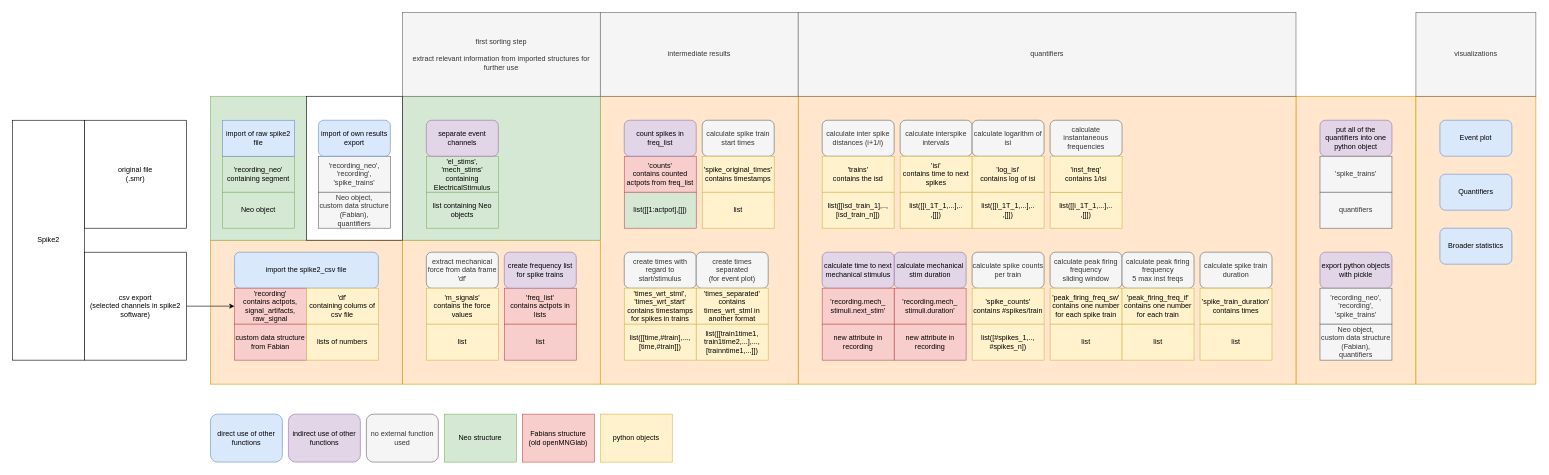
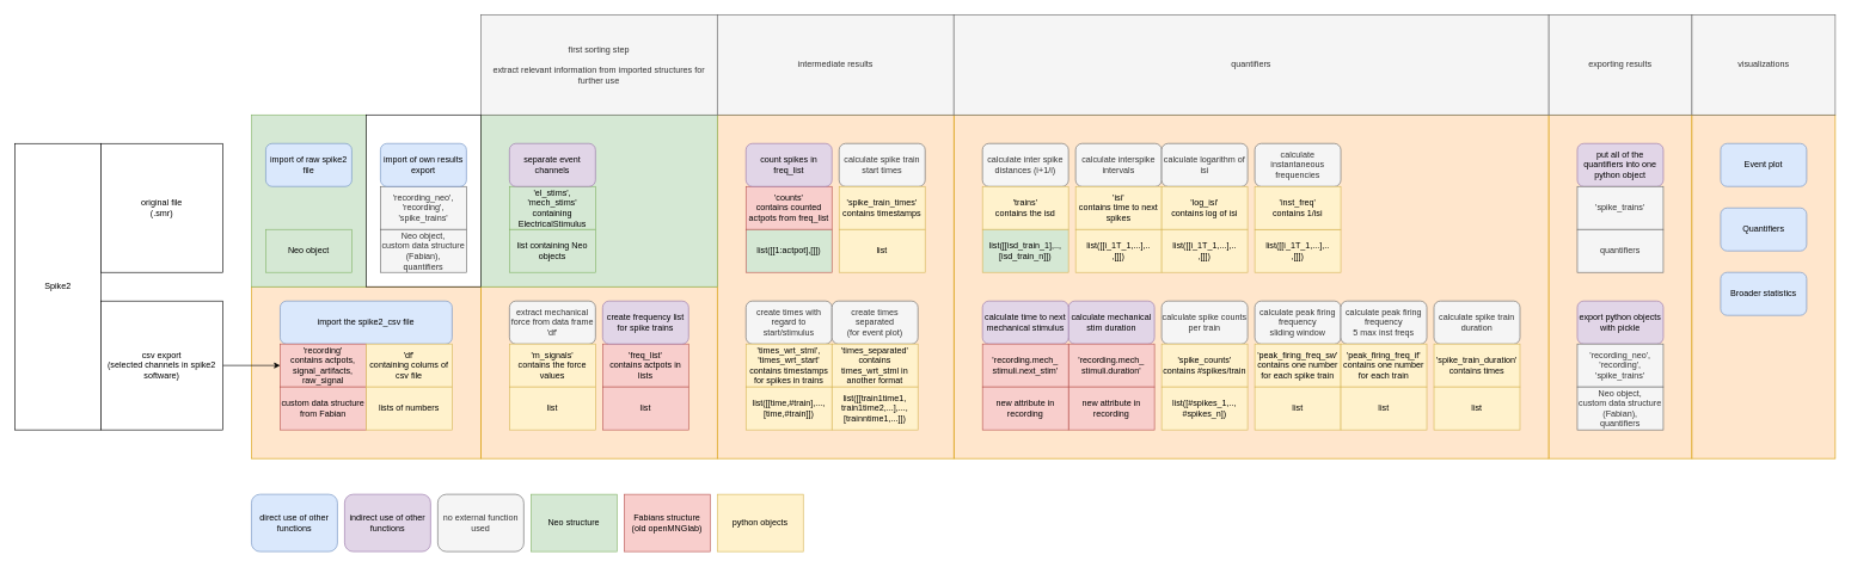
+ <mxCell id="74" value="exporting results" style="rounded=0;whiteSpace=wrap;html=1;fillColor=#f5f5f5;fontColor=#333333;strokeColor=#666666;" vertex="1" parent="1"><mxGeometry x="2160" y="20" width="200" height="140" as="geometry" /></mxCell>
- <mxCell id="10" value="import of raw spike2 file" style="whiteSpace=wrap;html=1;fillColor=#dae8fc;strokeColor=#6c8ebf;rounded=0;" vertex="1" parent="1"><mxGeometry x="370" y="200" width="120" height="60" as="geometry" /></mxCell>
+ <mxCell id="10" value="import of raw spike2 file" style="rounded=1;whiteSpace=wrap;html=1;fillColor=#dae8fc;strokeColor=#6c8ebf;" vertex="1" parent="1"><mxGeometry x="370" y="200" width="120" height="60" as="geometry" /></mxCell>
- <mxCell id="9" value="'recording_neo'&lt;br&gt;containing segment" style="rounded=0;whiteSpace=wrap;html=1;fillColor=#d5e8d4;strokeColor=#82b366;" vertex="1" parent="1"><mxGeometry x="370" y="260" width="120" height="60" as="geometry" /></mxCell>
- <mxCell id="48" value="'spike_original_times'&lt;br&gt;contains timestamps" style="rounded=0;whiteSpace=wrap;html=1;fillColor=#fff2cc;strokeColor=#d6b656;" vertex="1" parent="1"><mxGeometry x="1170" y="260" width="120" height="60" as="geometry" /></mxCell>
+ <mxCell id="48" value="'spike_train_times'&lt;br&gt;contains timestamps" style="rounded=0;whiteSpace=wrap;html=1;fillColor=#fff2cc;strokeColor=#d6b656;" vertex="1" parent="1"><mxGeometry x="1170" y="260" width="120" height="60" as="geometry" /></mxCell>
- <mxCell id="37" value="list([[isd_train_1],..,[isd_train_n]])" style="rounded=0;whiteSpace=wrap;html=1;fillColor=#fff2cc;strokeColor=#d6b656;" vertex="1" parent="1"><mxGeometry x="1370" y="320" width="120" height="60" as="geometry" /></mxCell>
+ <mxCell id="37" value="list([[isd_train_1],..,[isd_train_n]])" style="rounded=0;whiteSpace=wrap;html=1;fillColor=#d5e8d4;strokeColor=#d6b656;" vertex="1" parent="1"><mxGeometry x="1370" y="320" width="120" height="60" as="geometry" /></mxCell>
